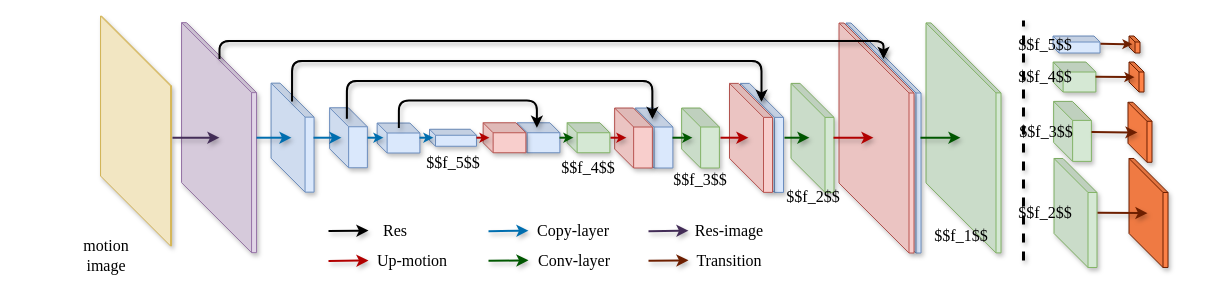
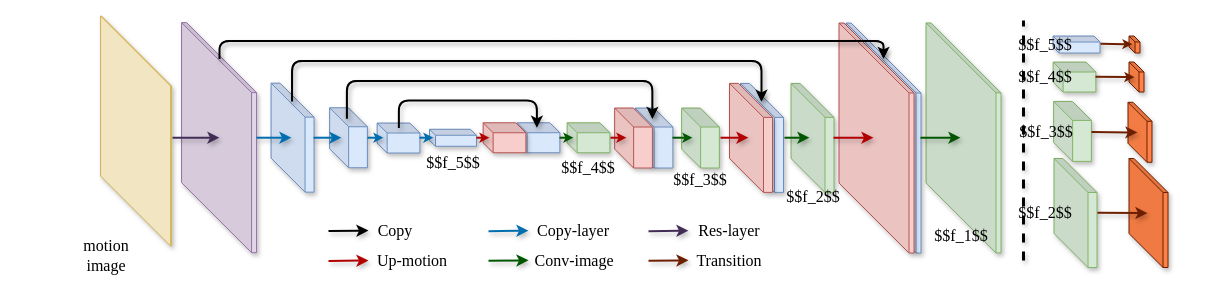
- <mxCell id="57" value="&lt;span style=&quot;font-family: &amp;#34;times new roman&amp;#34;&quot;&gt;Res&lt;/span&gt;" style="text;html=1;strokeColor=none;fillColor=none;align=center;verticalAlign=middle;whiteSpace=wrap;rounded=0;shadow=1;fontSize=16;" vertex="1" parent="1"><mxGeometry x="354.5" y="220.19" width="79.55" height="20.19" as="geometry" /></mxCell>
+ <mxCell id="57" value="&lt;span style=&quot;font-family: &amp;#34;times new roman&amp;#34;&quot;&gt;Copy&lt;/span&gt;" style="text;html=1;strokeColor=none;fillColor=none;align=center;verticalAlign=middle;whiteSpace=wrap;rounded=0;shadow=1;fontSize=16;" vertex="1" parent="1"><mxGeometry x="354.5" y="220.19" width="79.55" height="20.19" as="geometry" /></mxCell>
- <mxCell id="49" value="&lt;font face=&quot;Times New Roman&quot;&gt;Res-image&lt;/font&gt;" style="text;html=1;strokeColor=none;fillColor=none;align=center;verticalAlign=middle;whiteSpace=wrap;rounded=0;shadow=1;fontSize=16;" vertex="1" parent="1"><mxGeometry x="689.45" y="220.19" width="79.55" height="20" as="geometry" /></mxCell>
+ <mxCell id="49" value="&lt;font face=&quot;Times New Roman&quot;&gt;Res-layer&lt;/font&gt;" style="text;html=1;strokeColor=none;fillColor=none;align=center;verticalAlign=middle;whiteSpace=wrap;rounded=0;shadow=1;fontSize=16;" vertex="1" parent="1"><mxGeometry x="689.45" y="220.19" width="79.55" height="20" as="geometry" /></mxCell>
- <mxCell id="55" value="&lt;font face=&quot;Times New Roman&quot;&gt;Conv-layer&lt;/font&gt;" style="text;html=1;strokeColor=none;fillColor=none;align=center;verticalAlign=middle;whiteSpace=wrap;rounded=0;shadow=1;fontSize=16;" vertex="1" parent="1"><mxGeometry x="529.45" y="249.81" width="89.55" height="20" as="geometry" /></mxCell>
+ <mxCell id="55" value="&lt;font face=&quot;Times New Roman&quot;&gt;Conv-image&lt;/font&gt;" style="text;html=1;strokeColor=none;fillColor=none;align=center;verticalAlign=middle;whiteSpace=wrap;rounded=0;shadow=1;fontSize=16;" vertex="1" parent="1"><mxGeometry x="529.45" y="249.81" width="89.55" height="20" as="geometry" /></mxCell>
